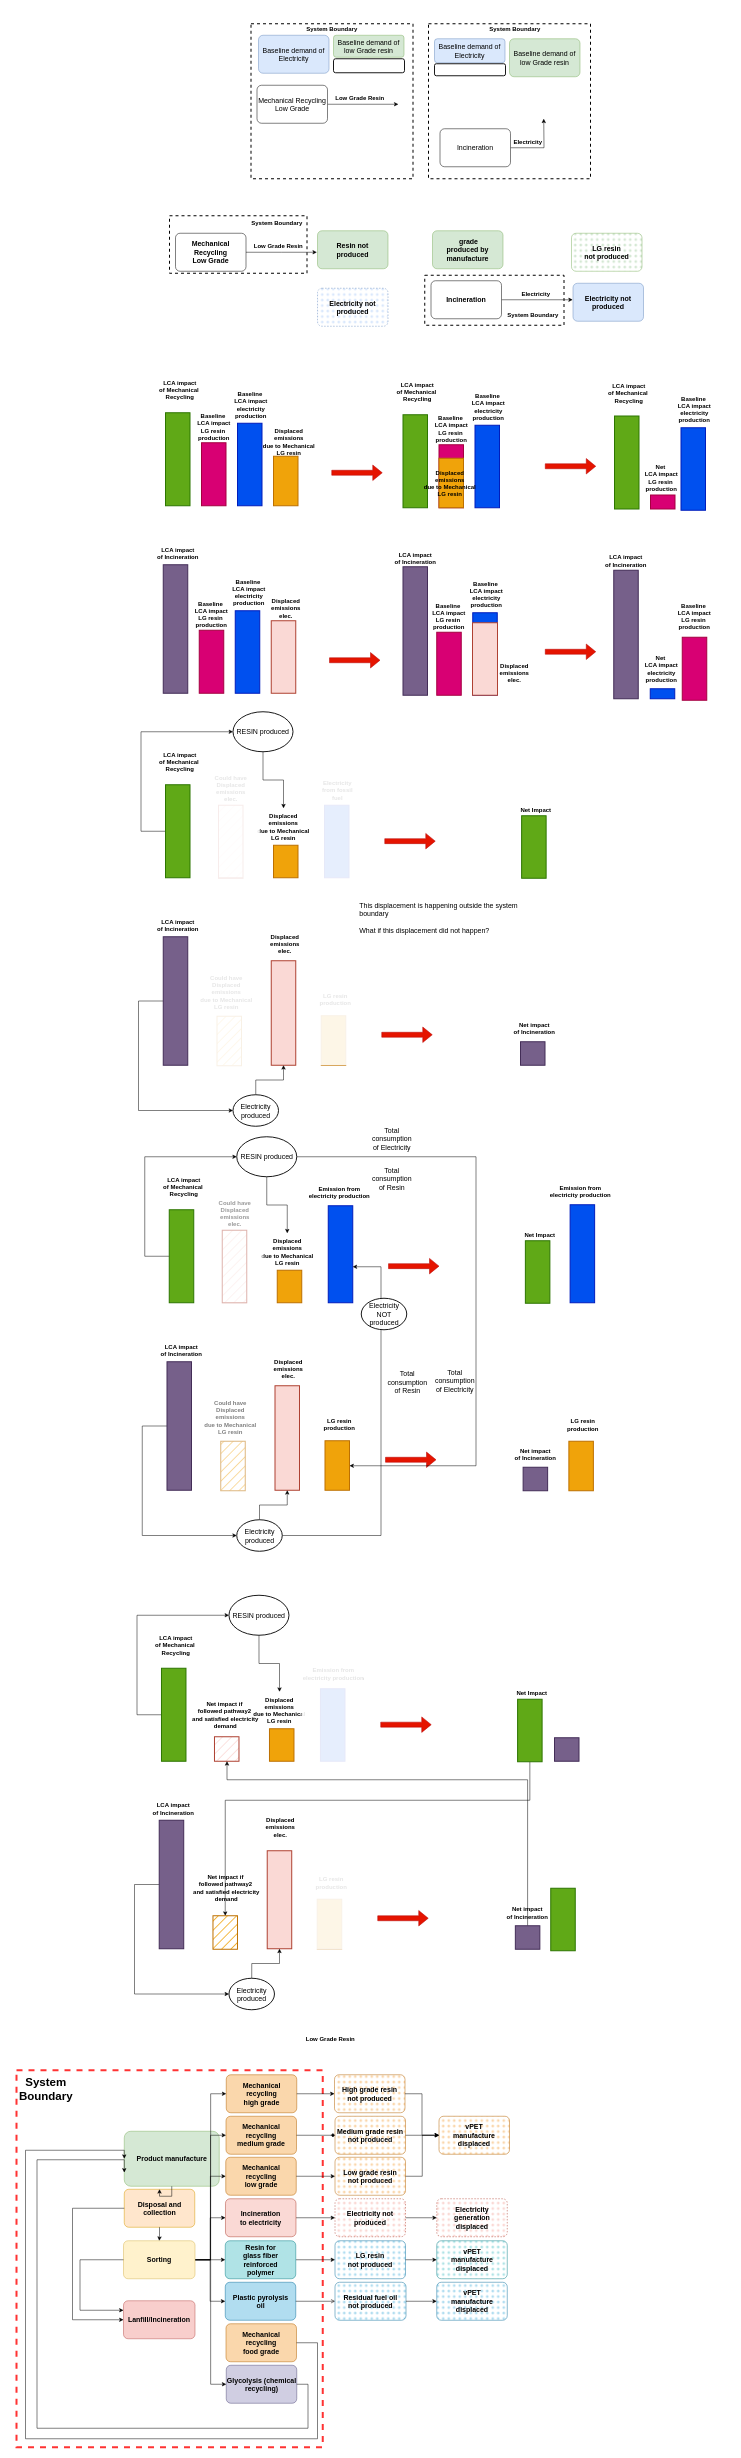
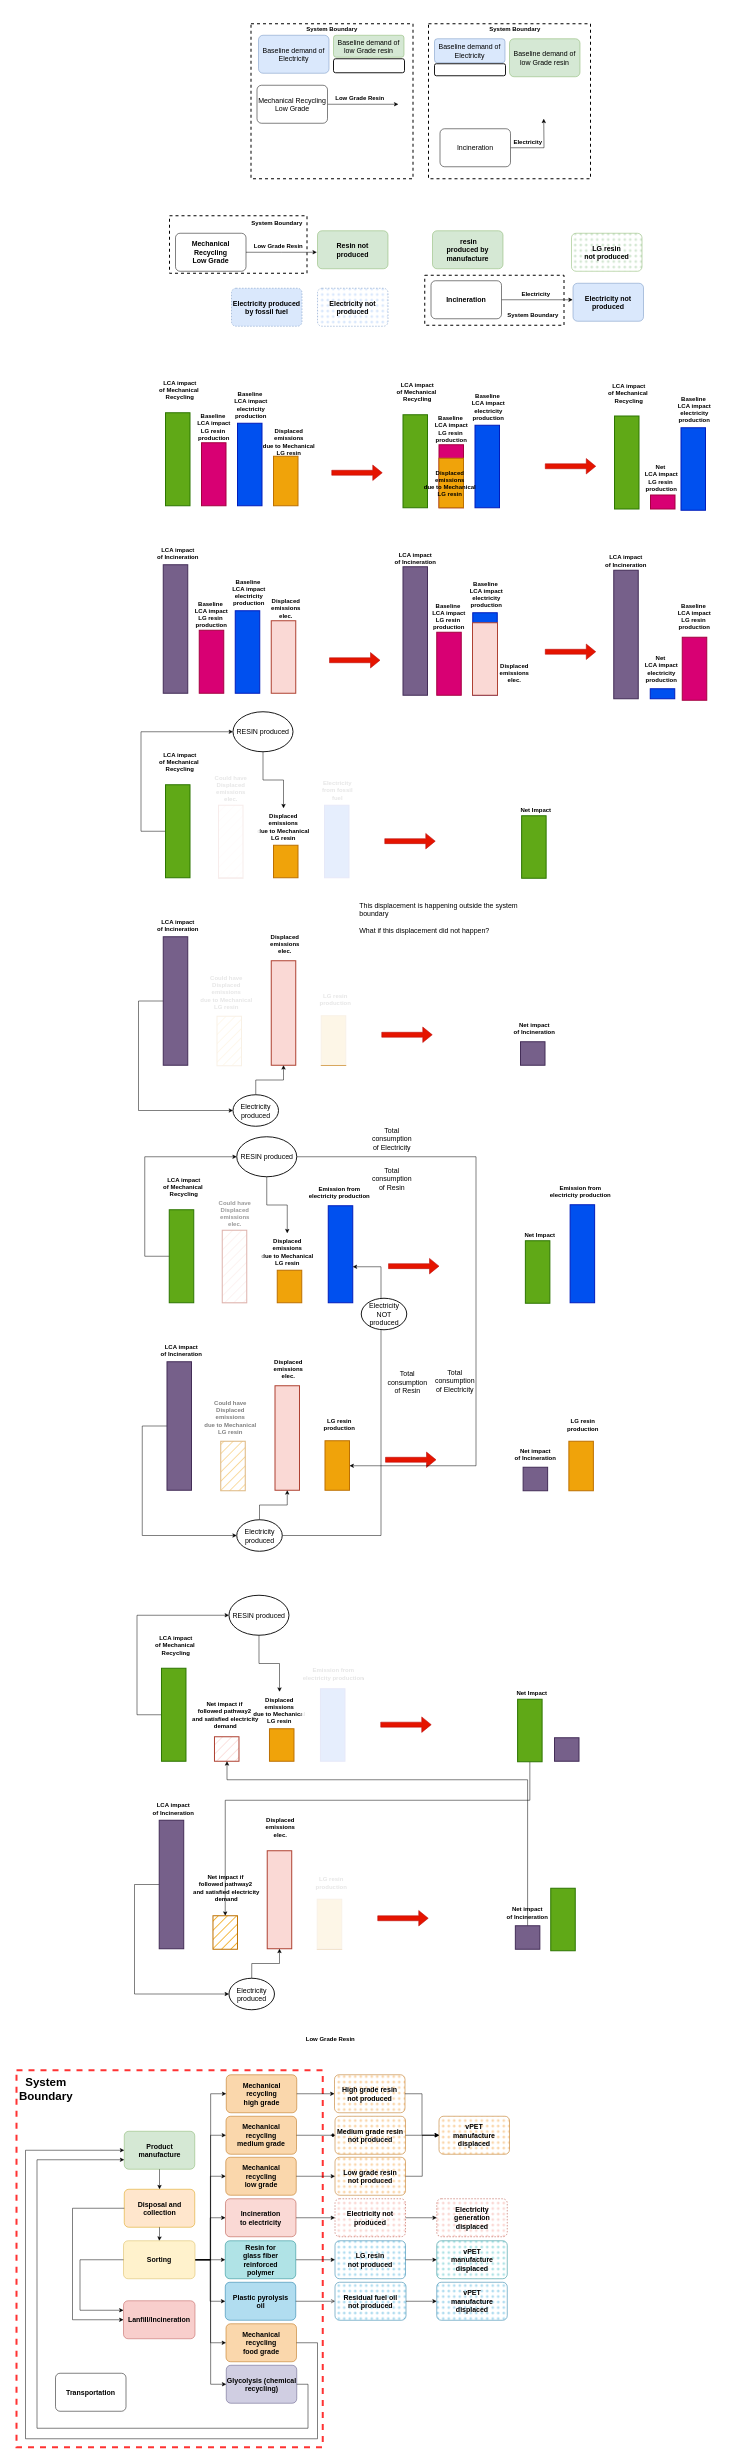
- <mxCell id="29" value="&amp;nbsp;grade&lt;br&gt;produced by manufacture" style="rounded=1;whiteSpace=wrap;html=1;arcSize=12;fontSize=14;fillColor=#d5e8d4;strokeColor=#82b366;fontStyle=1" parent="1" vertex="1"><mxGeometry x="864" y="461" width="141" height="76" as="geometry" /></mxCell>
+ <mxCell id="29" value="&amp;nbsp;resin&lt;br&gt;produced by manufacture" style="rounded=1;whiteSpace=wrap;html=1;arcSize=12;fontSize=14;fillColor=#d5e8d4;strokeColor=#82b366;fontStyle=1" parent="1" vertex="1"><mxGeometry x="864" y="461" width="141" height="76" as="geometry" /></mxCell>
+ <mxCell id="28" value="Electricity produced by fossil fuel" style="rounded=1;whiteSpace=wrap;html=1;arcSize=12;fontSize=14;fillColor=#dae8fc;strokeColor=#6c8ebf;dashed=1;fillStyle=auto;fontStyle=1" parent="1" vertex="1"><mxGeometry x="462" y="576" width="141" height="76" as="geometry" /></mxCell>
- <mxCell id="207" value="Product manufacture" style="rounded=1;whiteSpace=wrap;html=1;arcSize=12;fontSize=14;fontStyle=1;fillColor=#d5e8d4;strokeColor=#82b366;" parent="191" vertex="1"><mxGeometry x="227.5" y="122" width="190" height="110" as="geometry" /></mxCell>
+ <mxCell id="207" value="Product manufacture" style="rounded=1;whiteSpace=wrap;html=1;arcSize=12;fontSize=14;fontStyle=1;fillColor=#d5e8d4;strokeColor=#82b366;" parent="191" vertex="1"><mxGeometry x="227.5" y="122" width="141" height="76" as="geometry" /></mxCell>
+ <mxCell id="218" style="edgeStyle=orthogonalEdgeStyle;rounded=0;orthogonalLoop=1;jettySize=auto;html=1;entryX=0;entryY=0.5;entryDx=0;entryDy=0;fontSize=15;" parent="191" source="220" target="201" edge="1"><mxGeometry relative="1" as="geometry" /></mxCell>
+ <mxCell id="233" value="Transportation" style="rounded=1;whiteSpace=wrap;html=1;arcSize=12;fontSize=14;fontStyle=1" parent="191" vertex="1"><mxGeometry x="90" y="606" width="141" height="76" as="geometry" /></mxCell>
